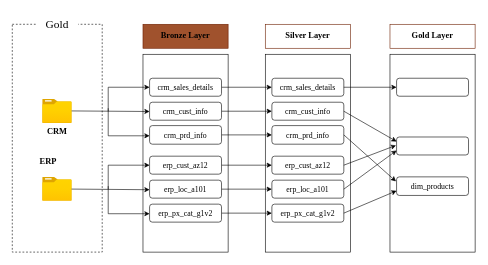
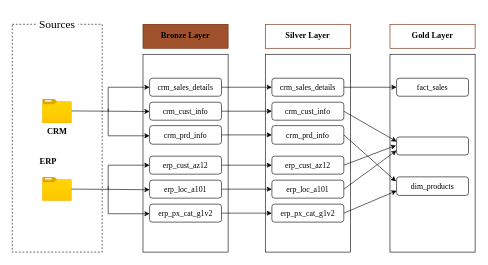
- <mxCell id="4" value="&lt;font face=&quot;Times New Roman&quot;&gt;Gold&lt;/font&gt;" style="text;html=1;align=center;verticalAlign=middle;whiteSpace=wrap;rounded=0;fillColor=default;fontSize=19;" parent="1" vertex="1"><mxGeometry x="60" y="20" width="70" height="40" as="geometry" /></mxCell>
+ <mxCell id="4" value="&lt;font face=&quot;Times New Roman&quot;&gt;Sources&lt;/font&gt;" style="text;html=1;align=center;verticalAlign=middle;whiteSpace=wrap;rounded=0;fillColor=default;fontSize=19;" parent="1" vertex="1"><mxGeometry x="60" y="20" width="70" height="40" as="geometry" /></mxCell>
+ <mxCell id="57" value="&lt;font style=&quot;color: light-dark(rgb(0, 0, 0), rgb(0, 0, 0));&quot;&gt;fact_sales&lt;/font&gt;" style="text;html=1;align=center;verticalAlign=middle;whiteSpace=wrap;rounded=0;fontFamily=Times New Roman;fontSize=13;fillColor=light-dark(transparent,#D1AA1F);" parent="1" vertex="1"><mxGeometry x="691" y="130" width="60" height="30" as="geometry" /></mxCell>
